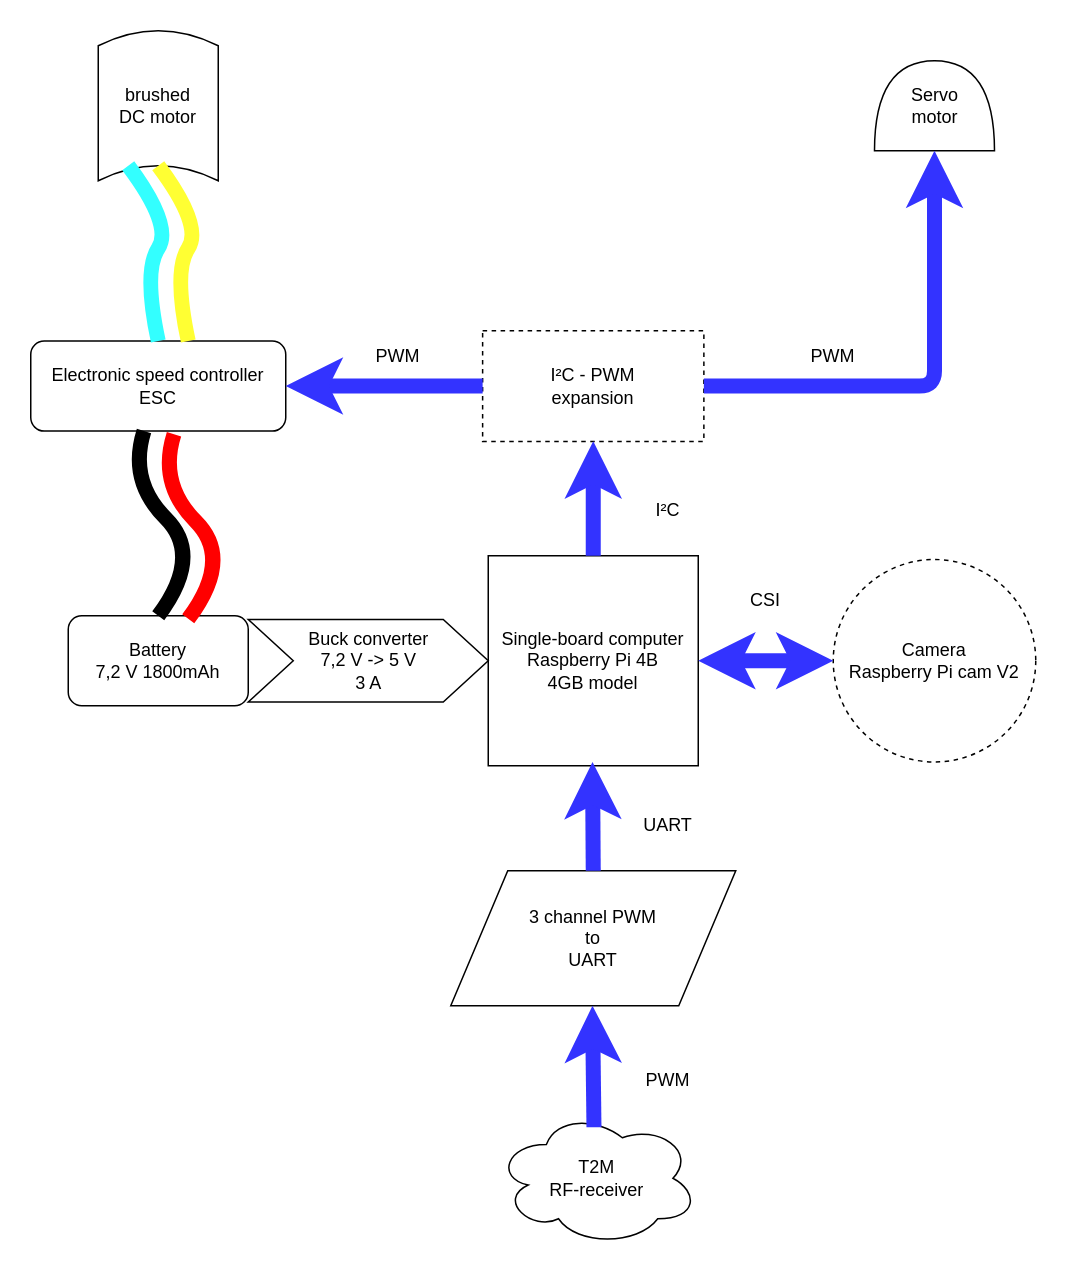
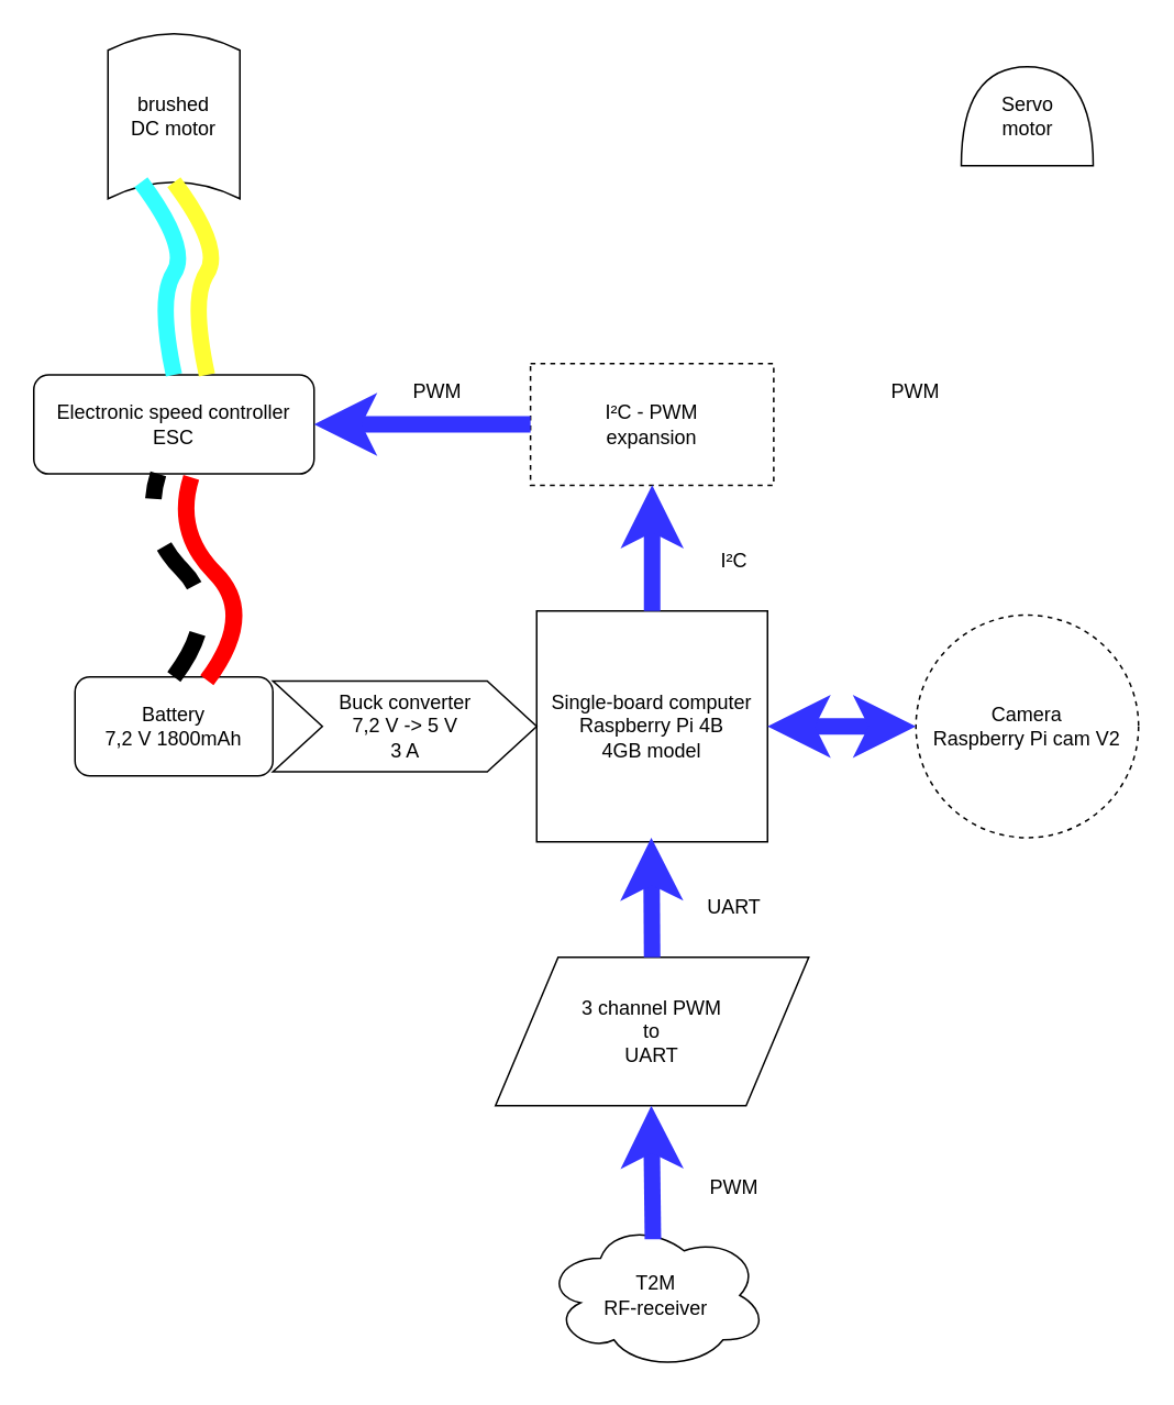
- <mxCell id="18" value="" style="edgeStyle=segmentEdgeStyle;endArrow=classic;html=1;strokeColor=#3333FF;strokeWidth=10;entryX=0;entryY=0.5;entryDx=0;entryDy=0;entryPerimeter=0;exitX=1;exitY=0.5;exitDx=0;exitDy=0;" parent="1" source="4" target="5" edge="1"><mxGeometry width="50" height="50" relative="1" as="geometry"><mxPoint x="575" y="170" as="sourcePoint" /><mxPoint x="625" y="120" as="targetPoint" /></mxGeometry></mxCell>
- <mxCell id="12" value="" style="curved=1;endArrow=none;html=1;strokeWidth=10;exitX=0.5;exitY=0;exitDx=0;exitDy=0;endFill=0;" parent="1" source="8" target="3" edge="1"><mxGeometry width="50" height="50" relative="1" as="geometry"><mxPoint x="85" y="370" as="sourcePoint" /><mxPoint x="135" y="320" as="targetPoint" /><Array as="points"><mxPoint x="135" y="370" /><mxPoint x="85" y="320" /></Array></mxGeometry></mxCell>
+ <mxCell id="12" value="" style="curved=1;endArrow=none;html=1;strokeWidth=10;exitX=0.5;exitY=0;exitDx=0;exitDy=0;endFill=0;dashed=1;" parent="1" source="8" target="3" edge="1"><mxGeometry width="50" height="50" relative="1" as="geometry"><mxPoint x="85" y="370" as="sourcePoint" /><mxPoint x="135" y="320" as="targetPoint" /><Array as="points"><mxPoint x="135" y="370" /><mxPoint x="85" y="320" /></Array></mxGeometry></mxCell>
- <mxCell id="27" value="CSI" style="text;html=1;strokeColor=none;fillColor=none;align=center;verticalAlign=middle;whiteSpace=wrap;rounded=0;" vertex="1" parent="1"><mxGeometry x="490" y="390" width="40" height="20" as="geometry" /></mxCell>
